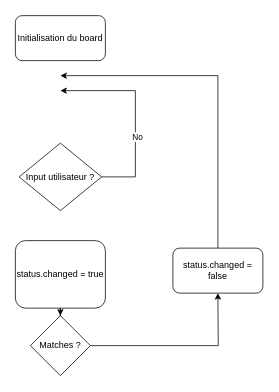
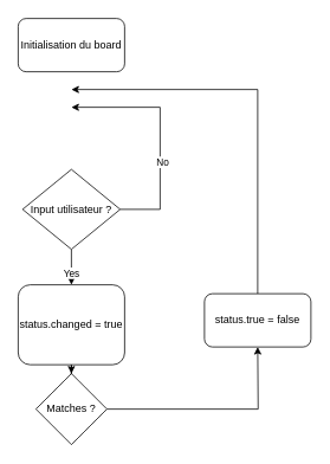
+ <mxCell id="5" style="edgeStyle=orthogonalEdgeStyle;rounded=0;orthogonalLoop=1;jettySize=auto;html=1;" edge="1" parent="1" source="7" target="9"><mxGeometry relative="1" as="geometry" /></mxCell>
+ <mxCell id="6" value="Yes" style="edgeLabel;html=1;align=center;verticalAlign=middle;resizable=0;points=[];" vertex="1" connectable="0" parent="5"><mxGeometry x="0.32" y="-1" relative="1" as="geometry"><mxPoint as="offset" /></mxGeometry></mxCell>
- <mxCell id="13" value="status.changed = false" style="rounded=1;whiteSpace=wrap;html=1;" vertex="1" parent="1"><mxGeometry x="230" y="330" width="120" height="60" as="geometry" /></mxCell>
+ <mxCell id="13" value="status.true = false" style="rounded=1;whiteSpace=wrap;html=1;" vertex="1" parent="1"><mxGeometry x="230" y="330" width="120" height="60" as="geometry" /></mxCell>
